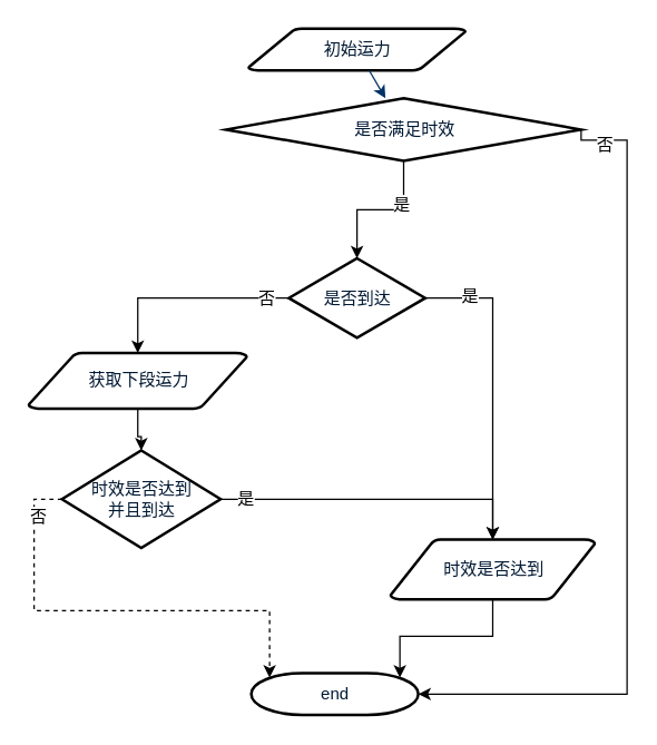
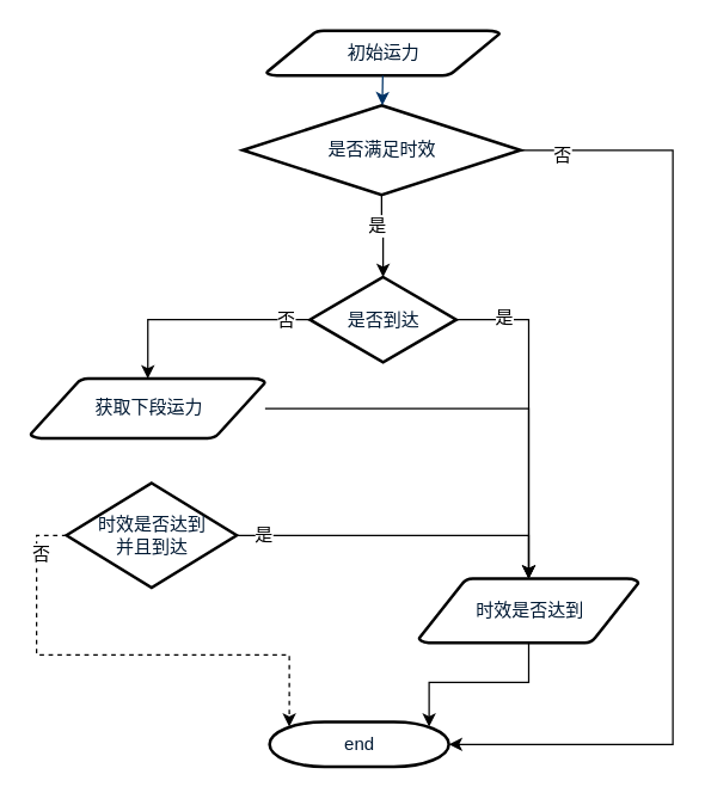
- <mxCell id="7" value="是否满足时效" style="shape=mxgraph.flowchart.decision;fillColor=#FFFFFF;strokeColor=#000000;strokeWidth=2;gradientColor=none;gradientDirection=north;fontColor=#001933;fontStyle=0;html=1;" parent="1" vertex="1"><mxGeometry x="162" y="70" width="255" height="45" as="geometry" /></mxCell>
+ <mxCell id="7" value="是否满足时效" style="shape=mxgraph.flowchart.decision;fillColor=#FFFFFF;strokeColor=#000000;strokeWidth=2;gradientColor=none;gradientDirection=north;fontColor=#001933;fontStyle=0;html=1;" parent="1" vertex="1"><mxGeometry x="162" y="70" width="186" height="60" as="geometry" /></mxCell>
- <mxCell id="23" style="edgeStyle=orthogonalEdgeStyle;rounded=0;orthogonalLoop=1;jettySize=auto;html=1;entryX=0.5;entryY=0;entryDx=0;entryDy=0;entryPerimeter=0;" parent="1" source="17" target="22" edge="1"><mxGeometry relative="1" as="geometry"><mxPoint x="97" y="333" as="sourcePoint" /><mxPoint x="89" y="582" as="targetPoint" /></mxGeometry></mxCell>
+ <mxCell id="23" style="edgeStyle=orthogonalEdgeStyle;rounded=0;orthogonalLoop=1;jettySize=auto;html=1;" parent="1" source="17" target="19" edge="1"><mxGeometry relative="1" as="geometry"><mxPoint x="97" y="333" as="sourcePoint" /><mxPoint x="89" y="582" as="targetPoint" /></mxGeometry></mxCell>
